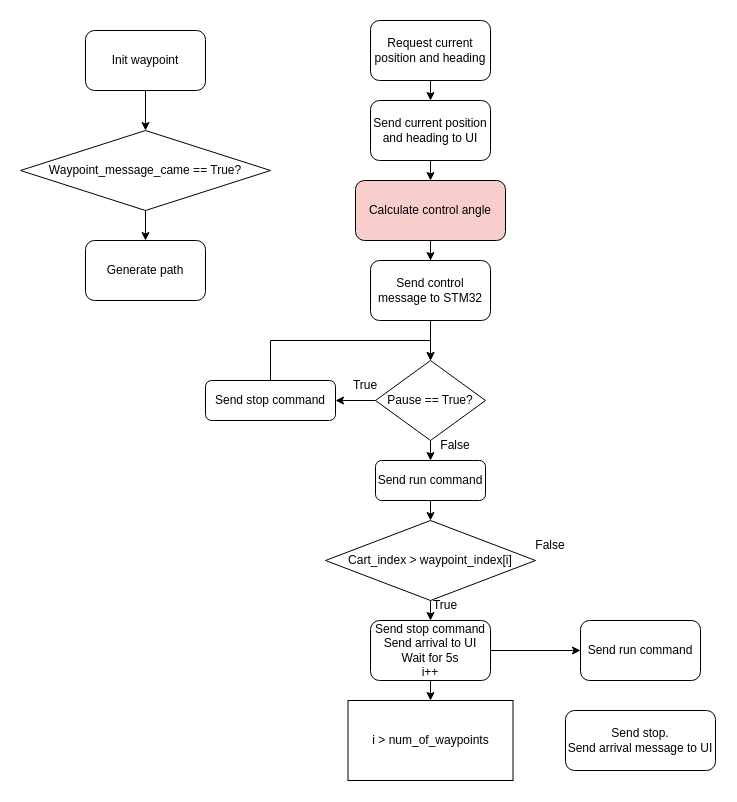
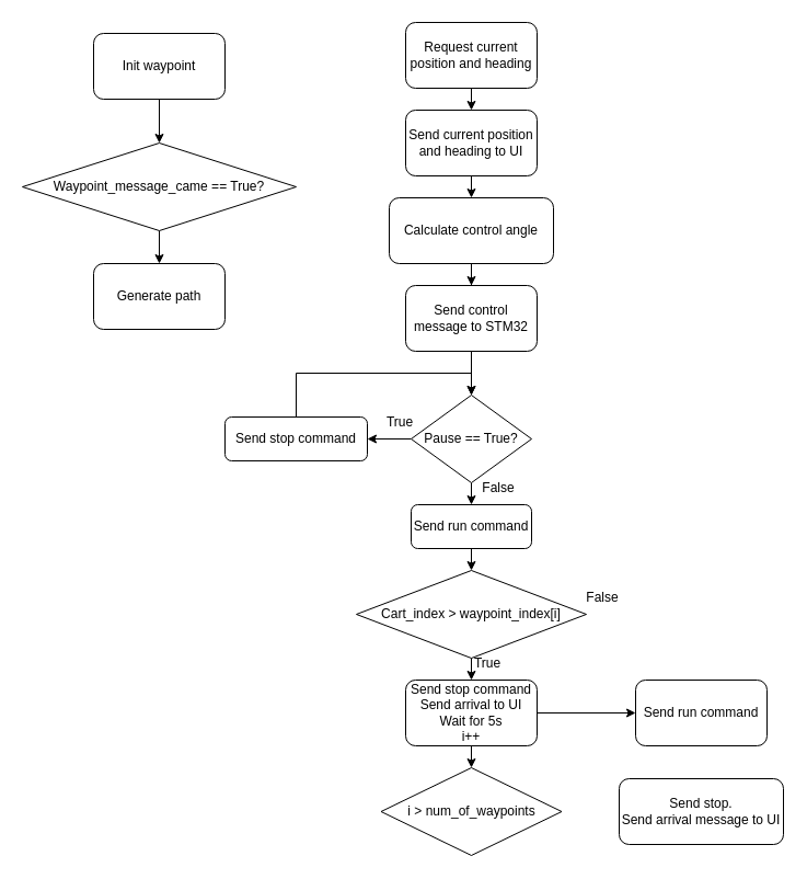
- <mxCell id="10" value="Calculate control angle" style="rounded=1;whiteSpace=wrap;html=1;fillColor=#f8cecc;" vertex="1" parent="1"><mxGeometry x="355" y="180" width="150" height="60" as="geometry" /></mxCell>
+ <mxCell id="10" value="Calculate control angle" style="rounded=1;whiteSpace=wrap;html=1;" vertex="1" parent="1"><mxGeometry x="355" y="180" width="150" height="60" as="geometry" /></mxCell>
- <mxCell id="23" value="i &amp;gt; num_of_waypoints" style="whiteSpace=wrap;html=1;rounded=0;" vertex="1" parent="1"><mxGeometry x="347.5" y="700" width="165" height="80" as="geometry" /></mxCell>
+ <mxCell id="23" value="i &amp;gt; num_of_waypoints" style="rhombus;whiteSpace=wrap;html=1;" vertex="1" parent="1"><mxGeometry x="347.5" y="700" width="165" height="80" as="geometry" /></mxCell>
